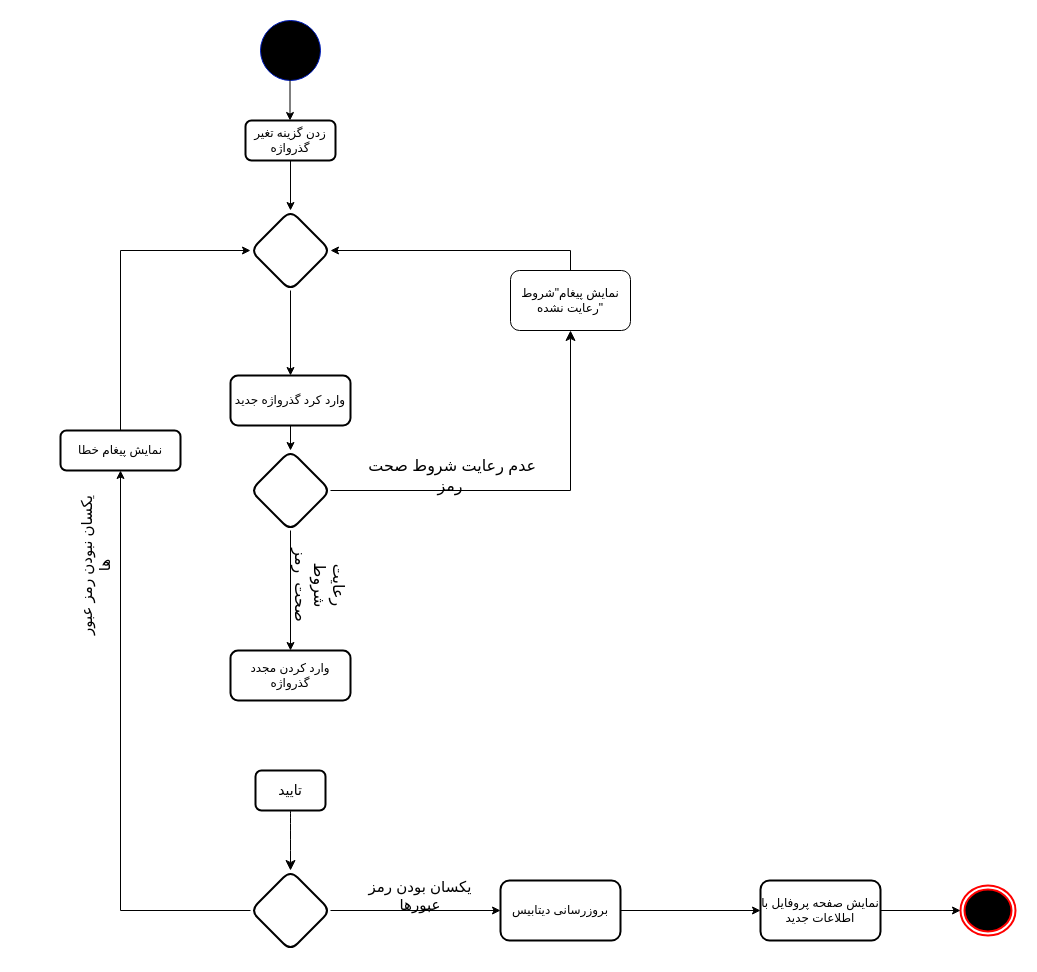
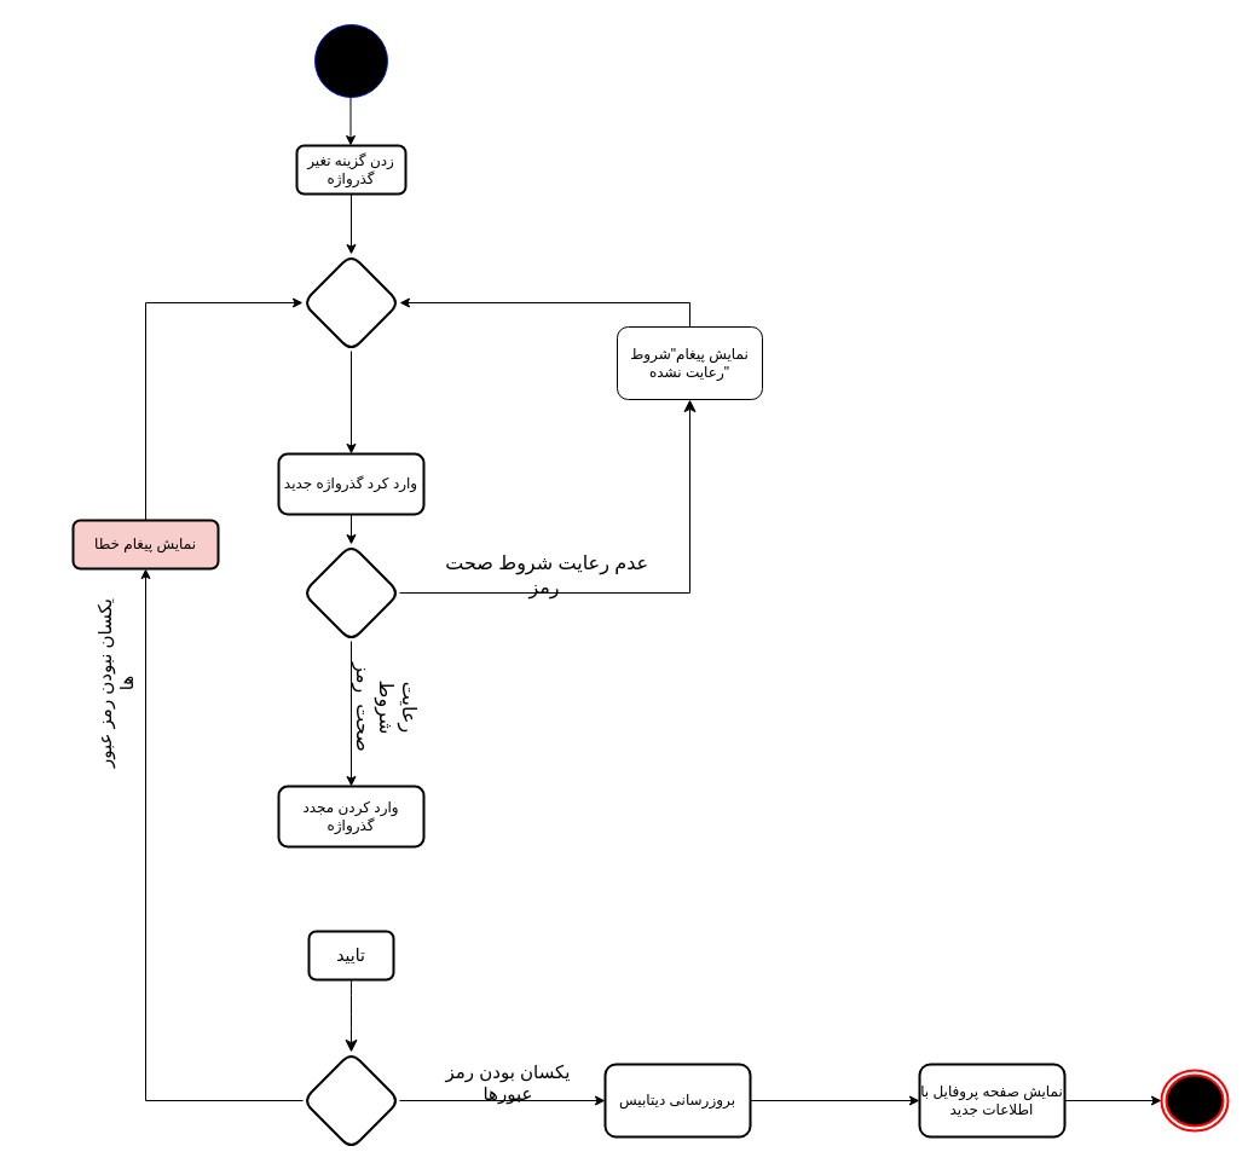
- <mxCell id="19" value="نمایش پیغام خطا" style="whiteSpace=wrap;html=1;rounded=1;strokeWidth=2;" parent="1" vertex="1"><mxGeometry x="60" y="430" width="120" height="40" as="geometry" /></mxCell>
+ <mxCell id="19" value="نمایش پیغام خطا" style="whiteSpace=wrap;html=1;rounded=1;strokeWidth=2;fillColor=#f8cecc;" parent="1" vertex="1"><mxGeometry x="60" y="430" width="120" height="40" as="geometry" /></mxCell>
